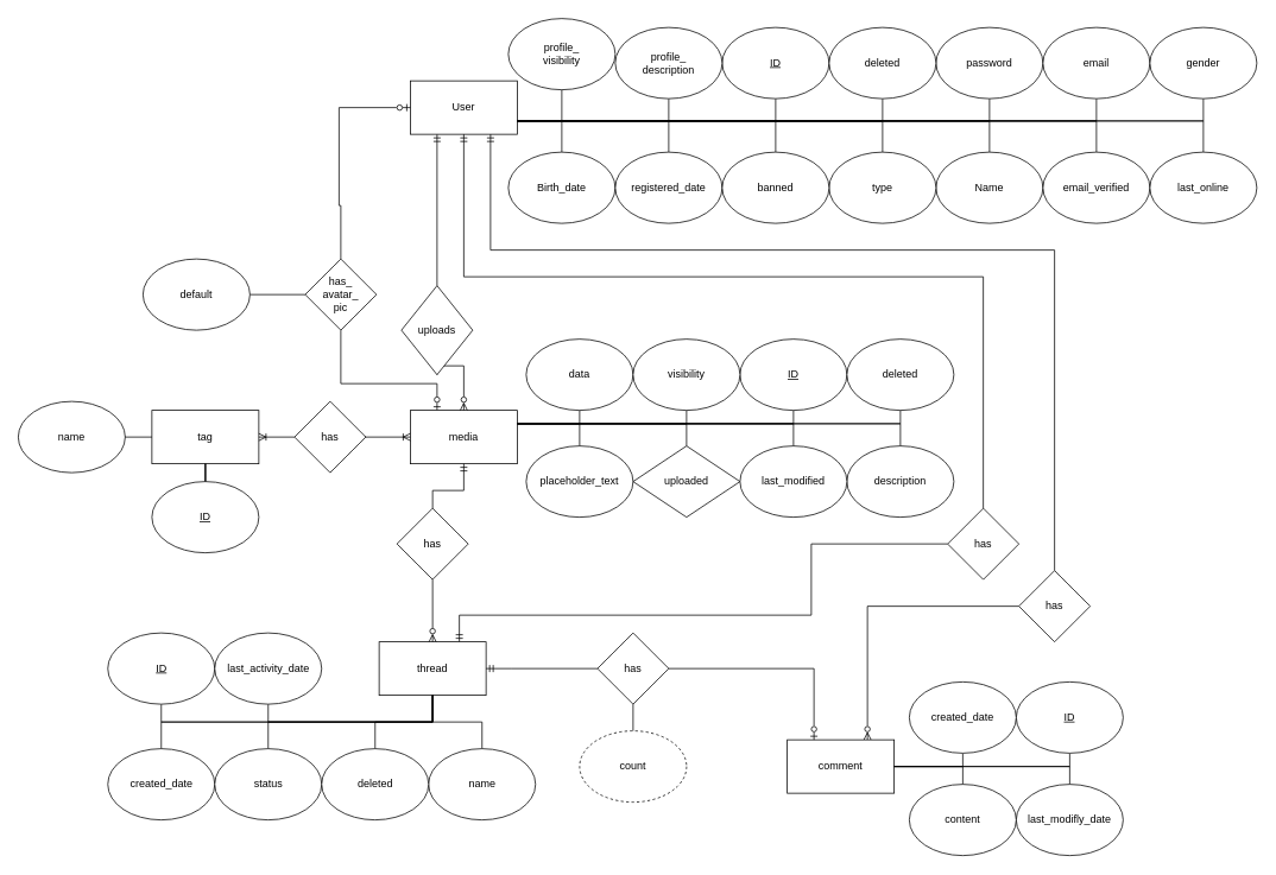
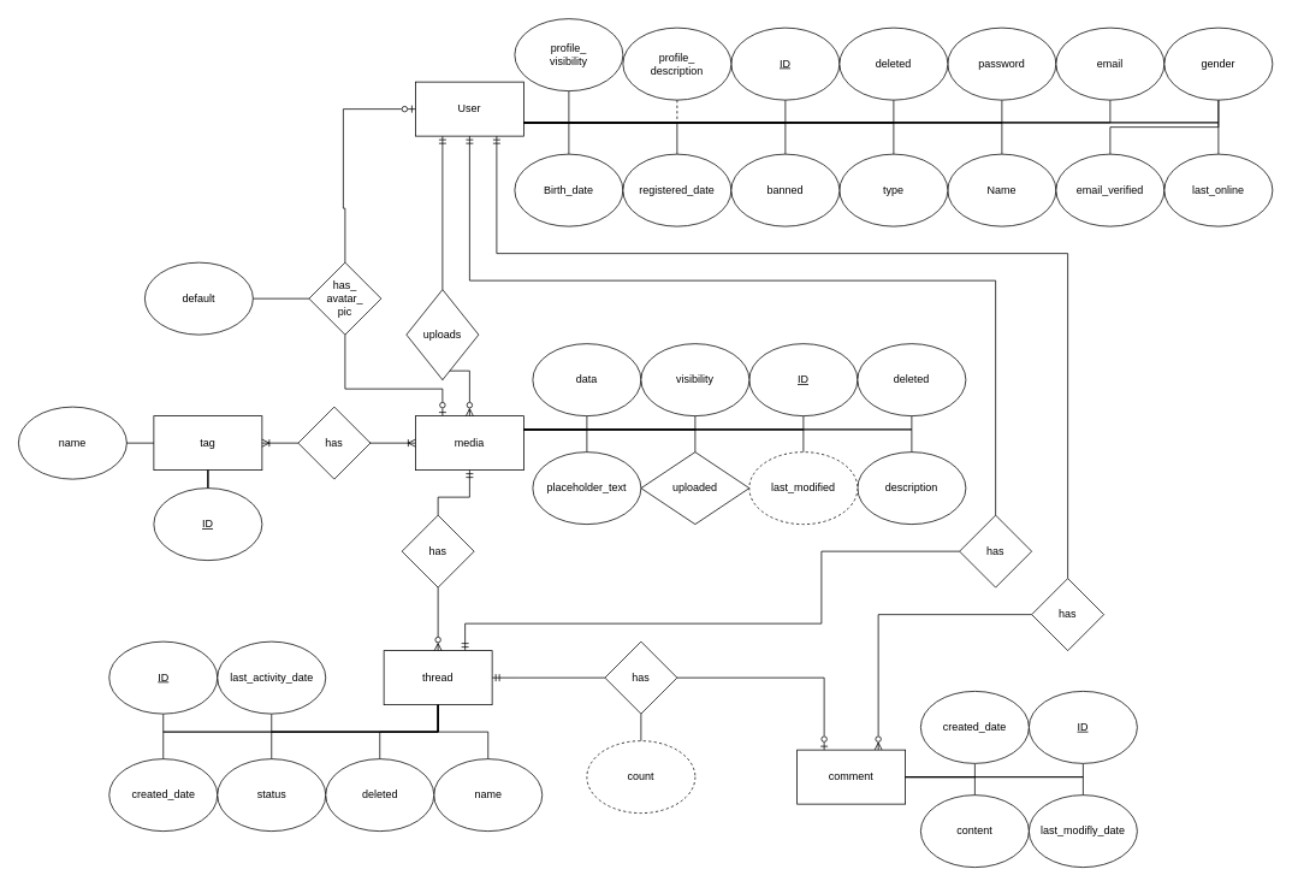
- <mxCell id="51" style="edgeStyle=orthogonalEdgeStyle;rounded=0;orthogonalLoop=1;jettySize=auto;html=1;startArrow=none;startFill=0;endArrow=none;endFill=0;entryX=1;entryY=0.75;entryDx=0;entryDy=0;exitX=0.5;exitY=1;exitDx=0;exitDy=0;" parent="1" source="52" target="4" edge="1"><mxGeometry relative="1" as="geometry"><mxPoint x="220" y="170" as="targetPoint" /><Array as="points"><mxPoint x="750" y="135" /></Array></mxGeometry></mxCell>
+ <mxCell id="51" style="edgeStyle=orthogonalEdgeStyle;rounded=0;orthogonalLoop=1;jettySize=auto;html=1;startArrow=none;startFill=0;endArrow=none;endFill=0;entryX=1;entryY=0.75;entryDx=0;entryDy=0;exitX=0.5;exitY=1;exitDx=0;exitDy=0;dashed=1;" parent="1" source="52" target="4" edge="1"><mxGeometry relative="1" as="geometry"><mxPoint x="220" y="170" as="targetPoint" /><Array as="points"><mxPoint x="750" y="135" /></Array></mxGeometry></mxCell>
- <mxCell id="44" style="edgeStyle=orthogonalEdgeStyle;rounded=0;orthogonalLoop=1;jettySize=auto;html=1;exitX=0.5;exitY=0;exitDx=0;exitDy=0;entryX=1;entryY=0.75;entryDx=0;entryDy=0;startArrow=none;startFill=0;endArrow=none;endFill=0;" parent="1" source="45" target="4" edge="1"><mxGeometry relative="1" as="geometry" /></mxCell>
+ <mxCell id="44" style="edgeStyle=orthogonalEdgeStyle;rounded=0;orthogonalLoop=1;jettySize=auto;html=1;exitX=0.5;exitY=0;exitDx=0;exitDy=0;startArrow=none;startFill=0;endArrow=none;endFill=0;" parent="1" source="45" target="98" edge="1"><mxGeometry relative="1" as="geometry" /></mxCell>
- <mxCell id="94" value="last_modified" style="ellipse;whiteSpace=wrap;html=1;" parent="1" vertex="1"><mxGeometry x="830" y="500" width="120" height="80" as="geometry" /></mxCell>
+ <mxCell id="94" value="last_modified" style="ellipse;whiteSpace=wrap;html=1;dashed=1;" parent="1" vertex="1"><mxGeometry x="830" y="500" width="120" height="80" as="geometry" /></mxCell>
